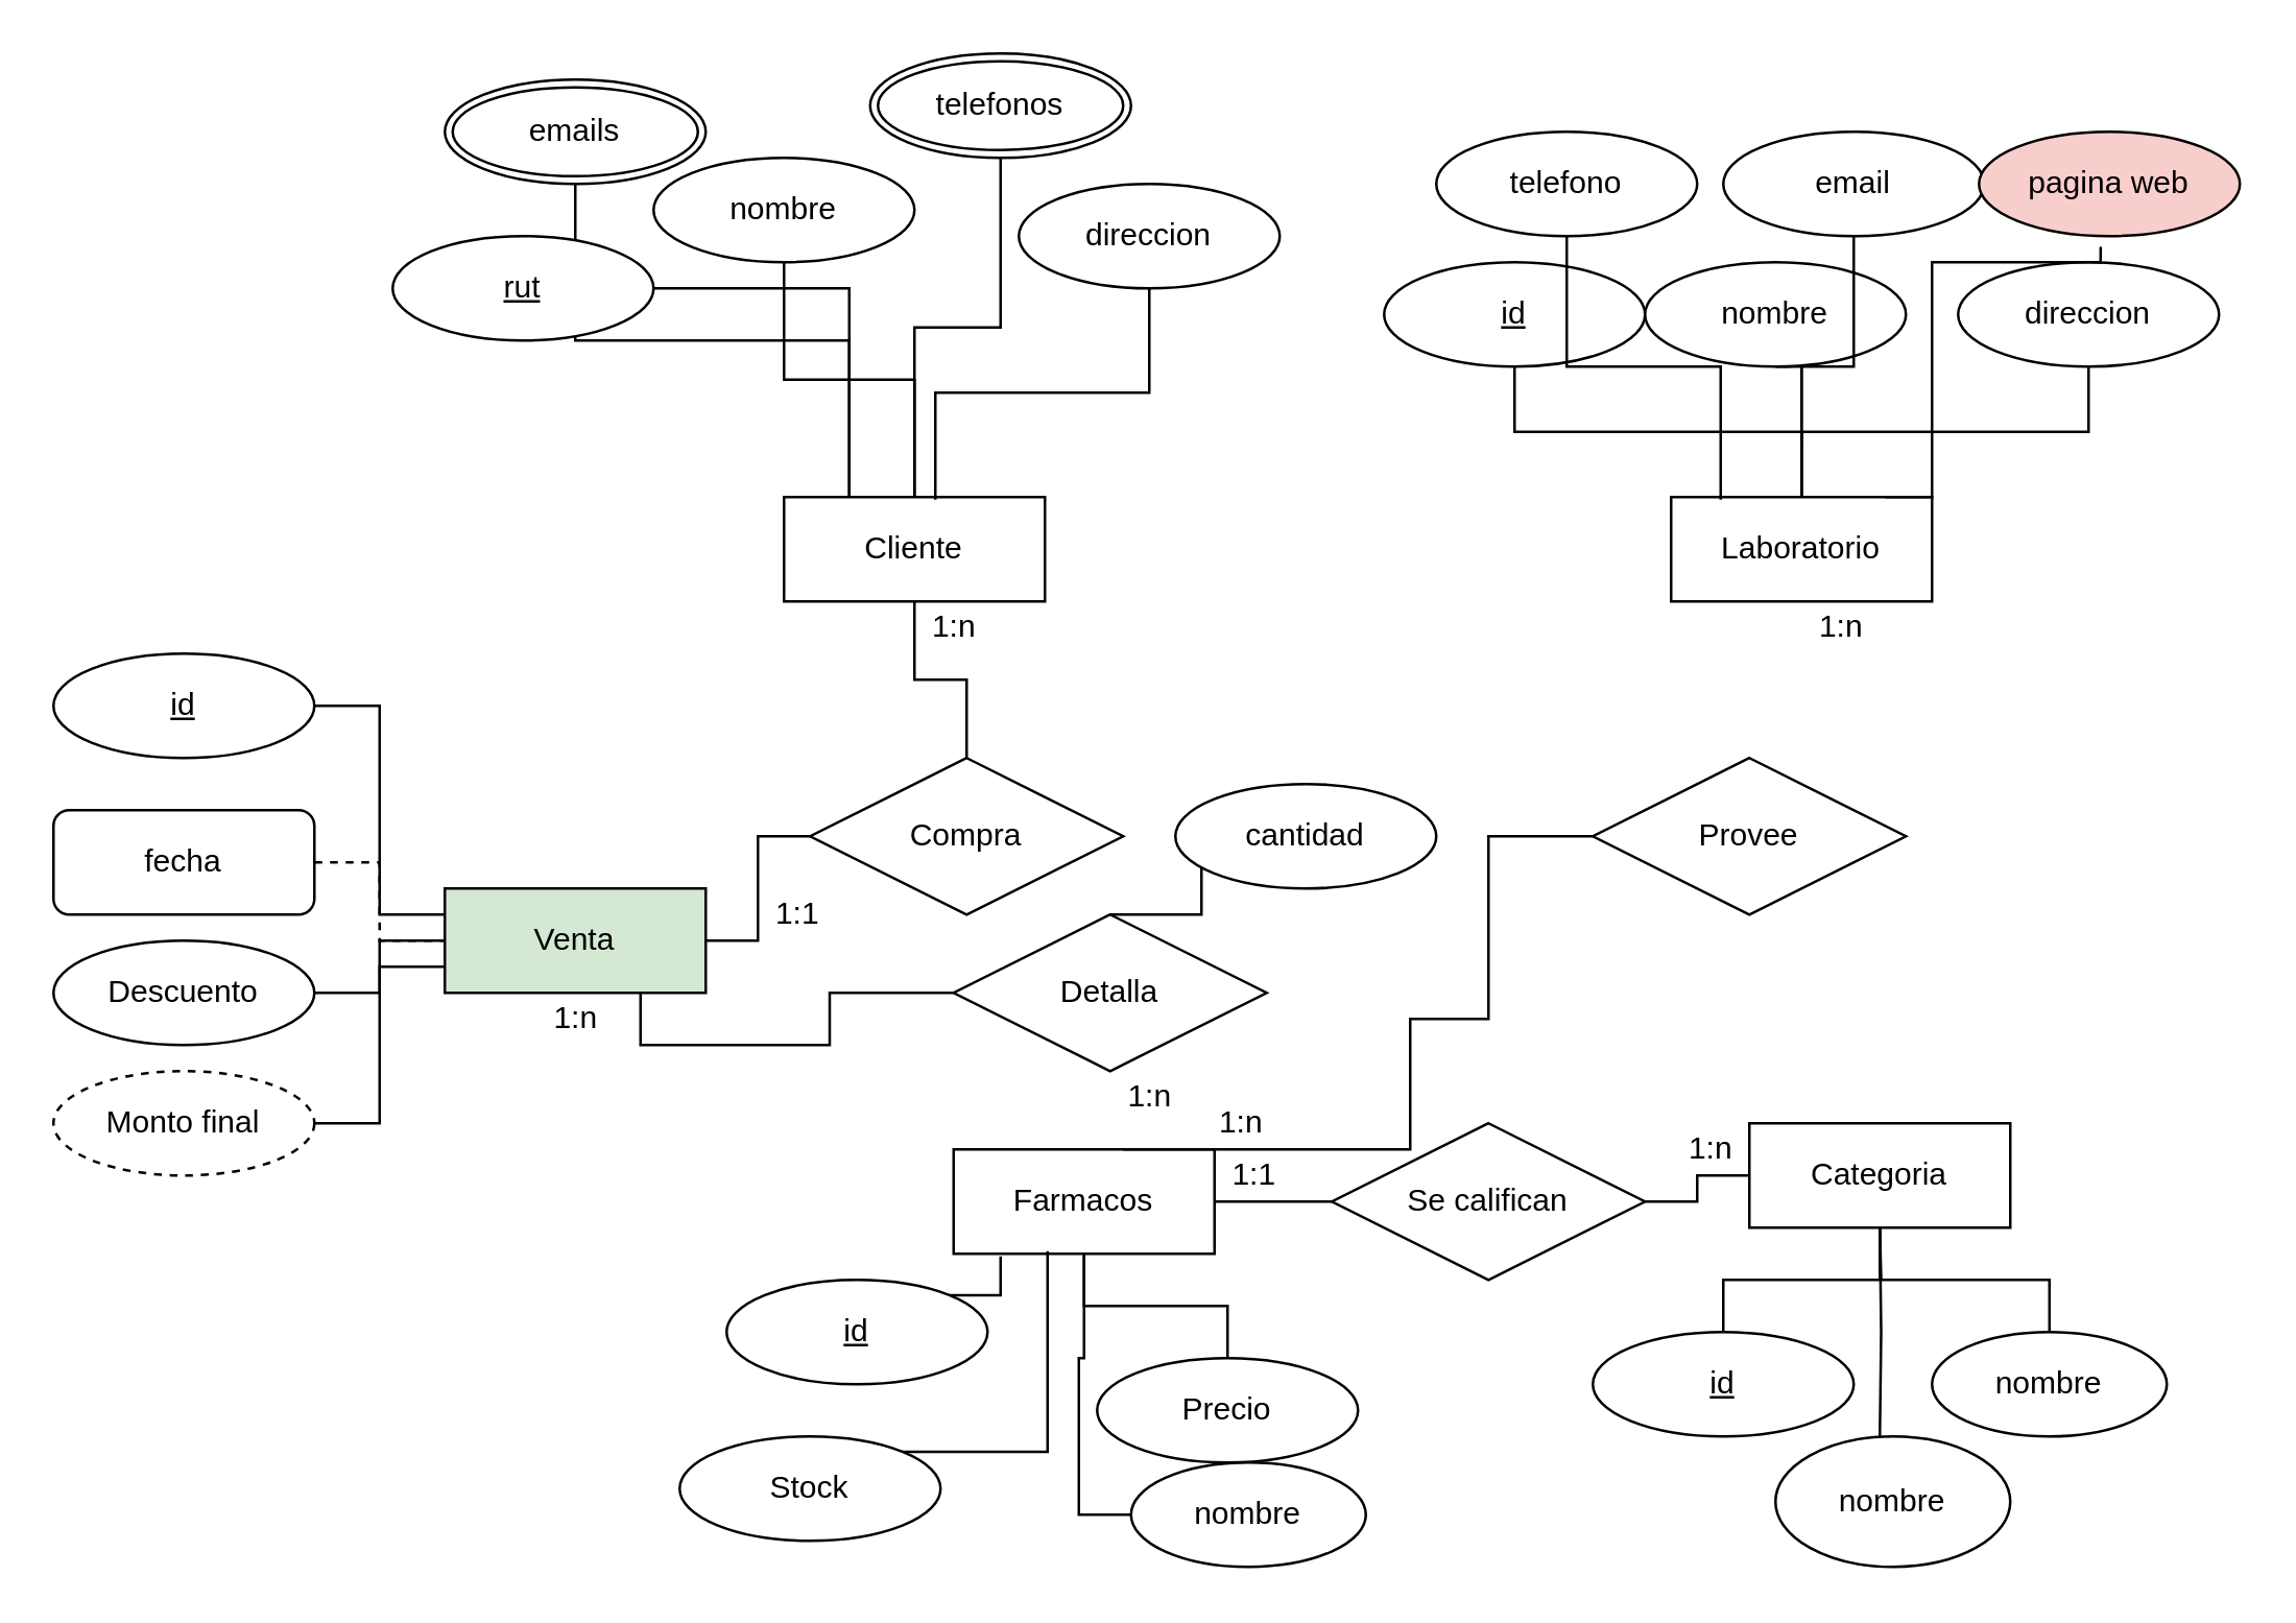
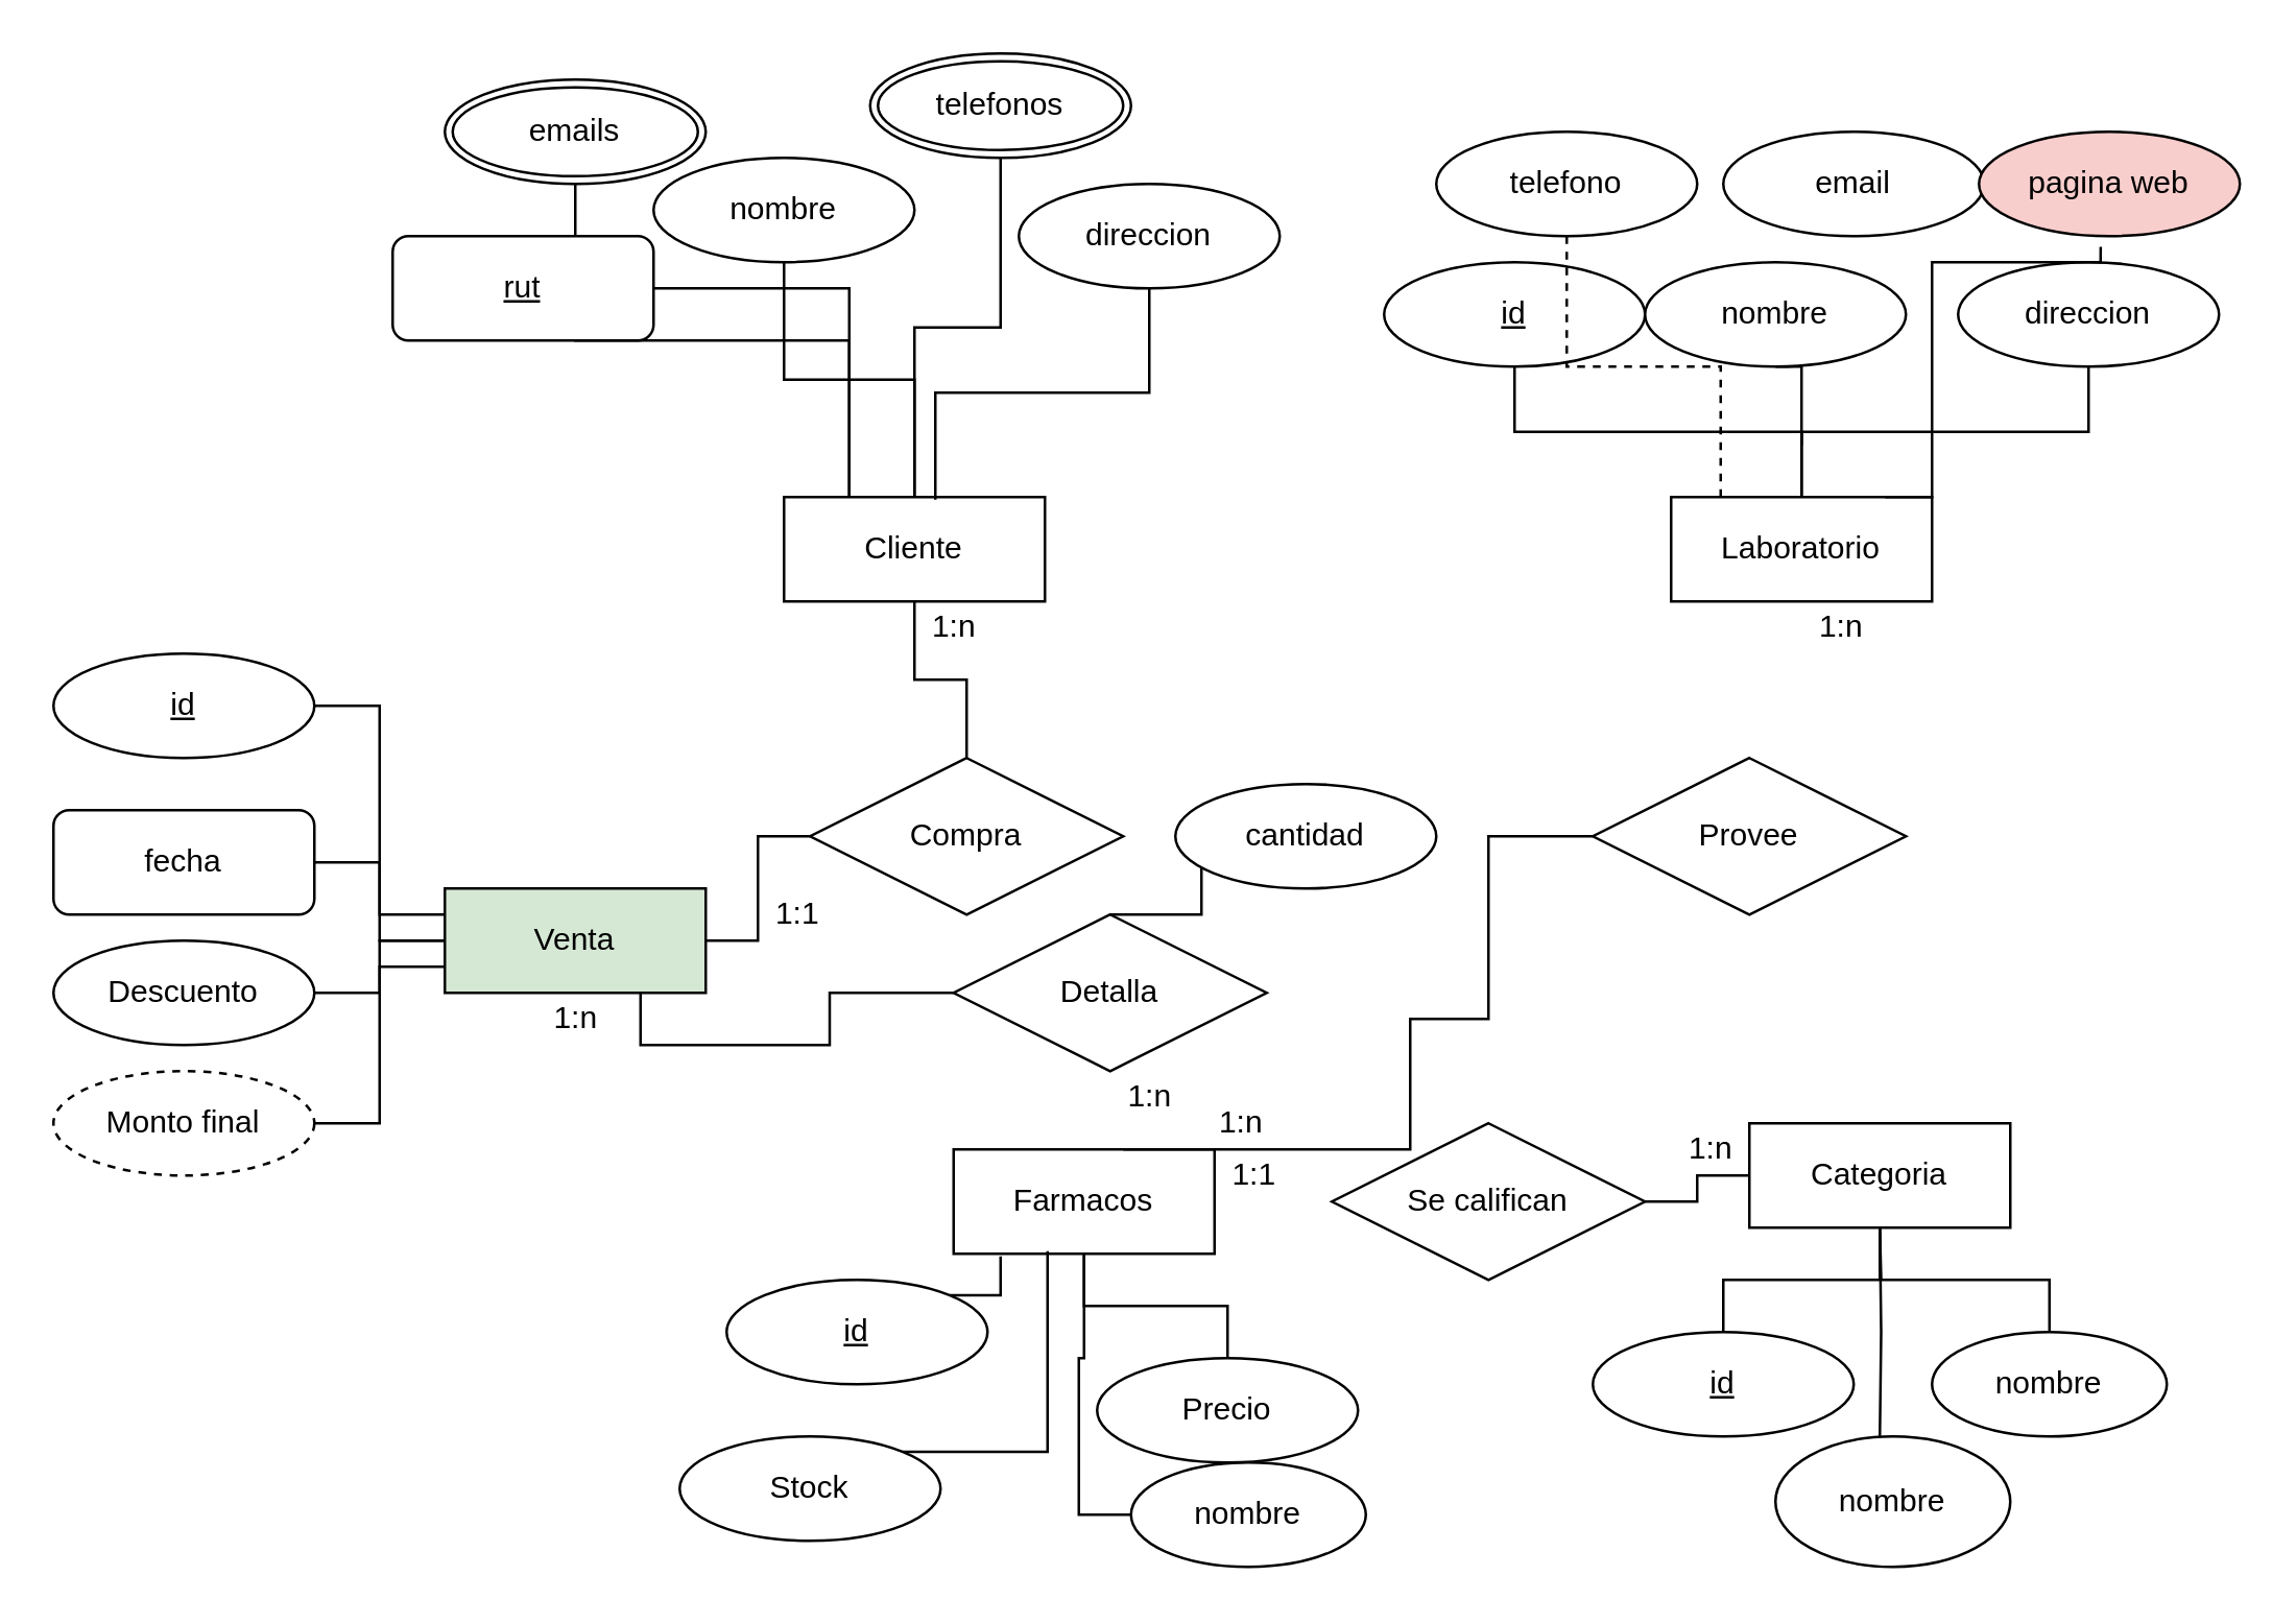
- <mxCell id="19" value="rut" style="ellipse;whiteSpace=wrap;html=1;align=center;fontStyle=4;" vertex="1" parent="1"><mxGeometry x="150" y="90" width="100" height="40" as="geometry" /></mxCell>
+ <mxCell id="19" value="rut" style="whiteSpace=wrap;html=1;align=center;fontStyle=4;rounded=1;" vertex="1" parent="1"><mxGeometry x="150" y="90" width="100" height="40" as="geometry" /></mxCell>
- <mxCell id="28" style="edgeStyle=orthogonalEdgeStyle;rounded=0;orthogonalLoop=1;jettySize=auto;html=1;exitX=0.5;exitY=1;exitDx=0;exitDy=0;endArrow=none;endFill=0;" edge="1" parent="1" source="29" target="4"><mxGeometry relative="1" as="geometry"><mxPoint x="730" y="170" as="targetPoint" /></mxGeometry></mxCell>
- <mxCell id="26" style="edgeStyle=orthogonalEdgeStyle;rounded=0;orthogonalLoop=1;jettySize=auto;html=1;exitX=0.5;exitY=1;exitDx=0;exitDy=0;entryX=0.19;entryY=0.025;entryDx=0;entryDy=0;entryPerimeter=0;endArrow=none;endFill=0;" edge="1" parent="1" source="27" target="4"><mxGeometry relative="1" as="geometry" /></mxCell>
+ <mxCell id="26" style="edgeStyle=orthogonalEdgeStyle;rounded=0;orthogonalLoop=1;jettySize=auto;html=1;exitX=0.5;exitY=1;exitDx=0;exitDy=0;entryX=0.19;entryY=0.025;entryDx=0;entryDy=0;entryPerimeter=0;endArrow=none;endFill=0;dashed=1;" edge="1" parent="1" source="27" target="4"><mxGeometry relative="1" as="geometry" /></mxCell>
- <mxCell id="34" style="edgeStyle=orthogonalEdgeStyle;rounded=0;orthogonalLoop=1;jettySize=auto;html=1;exitX=1;exitY=0.5;exitDx=0;exitDy=0;endArrow=none;endFill=0;dashed=1;" edge="1" parent="1" source="35" target="8"><mxGeometry relative="1" as="geometry" /></mxCell>
+ <mxCell id="34" style="edgeStyle=orthogonalEdgeStyle;rounded=0;orthogonalLoop=1;jettySize=auto;html=1;exitX=1;exitY=0.5;exitDx=0;exitDy=0;endArrow=none;endFill=0;" edge="1" parent="1" source="35" target="8"><mxGeometry relative="1" as="geometry" /></mxCell>
- <mxCell id="5" style="edgeStyle=orthogonalEdgeStyle;rounded=0;orthogonalLoop=1;jettySize=auto;html=1;exitX=1;exitY=0.5;exitDx=0;exitDy=0;entryX=0;entryY=0.5;entryDx=0;entryDy=0;endArrow=none;endFill=0;" edge="1" parent="1" source="6" target="64"><mxGeometry relative="1" as="geometry" /></mxCell>
